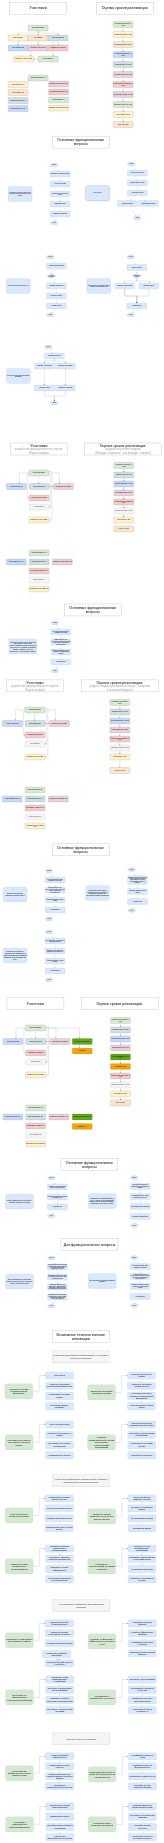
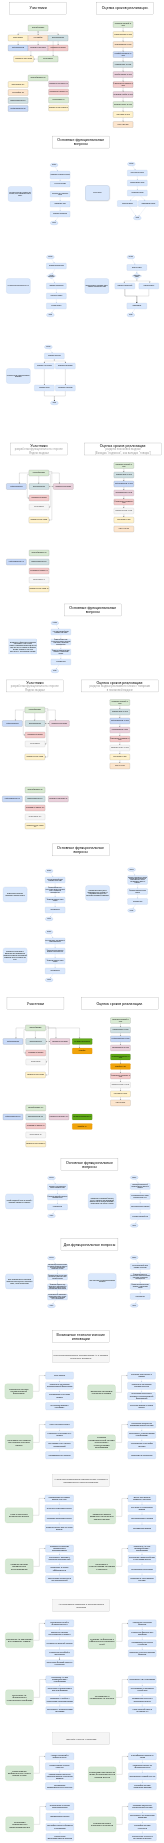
- <mxCell id="3" value="Определить регулярность покупки" style="rounded=1;whiteSpace=wrap;html=1;labelBackgroundColor=none;fillColor=#dae8fc;strokeColor=#6c8ebf;" vertex="1" parent="1"><mxGeometry x="498" y="1710" width="200" height="60" as="geometry" /></mxCell>
+ <mxCell id="3" value="Определить регулярность покупки" style="rounded=1;whiteSpace=wrap;html=1;labelBackgroundColor=none;fillColor=#dae8fc;strokeColor=#6c8ebf;" vertex="1" parent="1"><mxGeometry x="498" y="1710" width="200" height="80" as="geometry" /></mxCell>
- <mxCell id="44" value="Отменить подписку, предложить замену,&amp;nbsp; заменить на аналогичный товар" style="rounded=1;whiteSpace=wrap;html=1;labelBackgroundColor=none;fillColor=#dae8fc;strokeColor=#6c8ebf;" vertex="1" parent="1"><mxGeometry x="865.5" y="2785" width="240" height="150" as="geometry" /></mxCell>
+ <mxCell id="44" value="Отменить подписку, предложить замену,&amp;nbsp; заменить на аналогичный товар" style="rounded=1;whiteSpace=wrap;html=1;labelBackgroundColor=none;fillColor=#dae8fc;strokeColor=#6c8ebf;" vertex="1" parent="1"><mxGeometry x="845.5" y="2785" width="240" height="150" as="geometry" /></mxCell>
- <mxCell id="228" value="Специалист по базе данных: 18%" style="rounded=1;whiteSpace=wrap;html=1;fillColor=#EAD1DC;" vertex="1" parent="1"><mxGeometry x="520.5" y="5590" width="200" height="60" as="geometry" /></mxCell>
- <mxCell id="145" value="Итого: от 92 часа" style="rounded=1;whiteSpace=wrap;html=1;fillColor=#FCE5CD;" vertex="1" parent="1"><mxGeometry x="1095.5" y="7675" width="200" height="60" as="geometry" /></mxCell>
+ <mxCell id="145" value="Итого: от 92 часа" style="rounded=1;whiteSpace=wrap;html=1;fillColor=#FCE5CD;" vertex="1" parent="1"><mxGeometry x="1095.5" y="7630" width="200" height="60" as="geometry" /></mxCell>
- <mxCell id="378" value="Разработка интерфейса приложения" style="rounded=1;whiteSpace=wrap;html=1;fontSize=18;spacing=10;fillColor=#dae8fc;strokeColor=#6c8ebf;" vertex="1" parent="1"><mxGeometry x="419.5" y="16507.231" width="285" height="70.769" as="geometry" /></mxCell>
+ <mxCell id="378" value="Разработка интерфейса приложения" style="rounded=1;whiteSpace=wrap;html=1;fontSize=18;spacing=10;fillColor=#dae8fc;strokeColor=#6c8ebf;" vertex="1" parent="1"><mxGeometry x="449.5" y="16497.231" width="285" height="70.769" as="geometry" /></mxCell>
